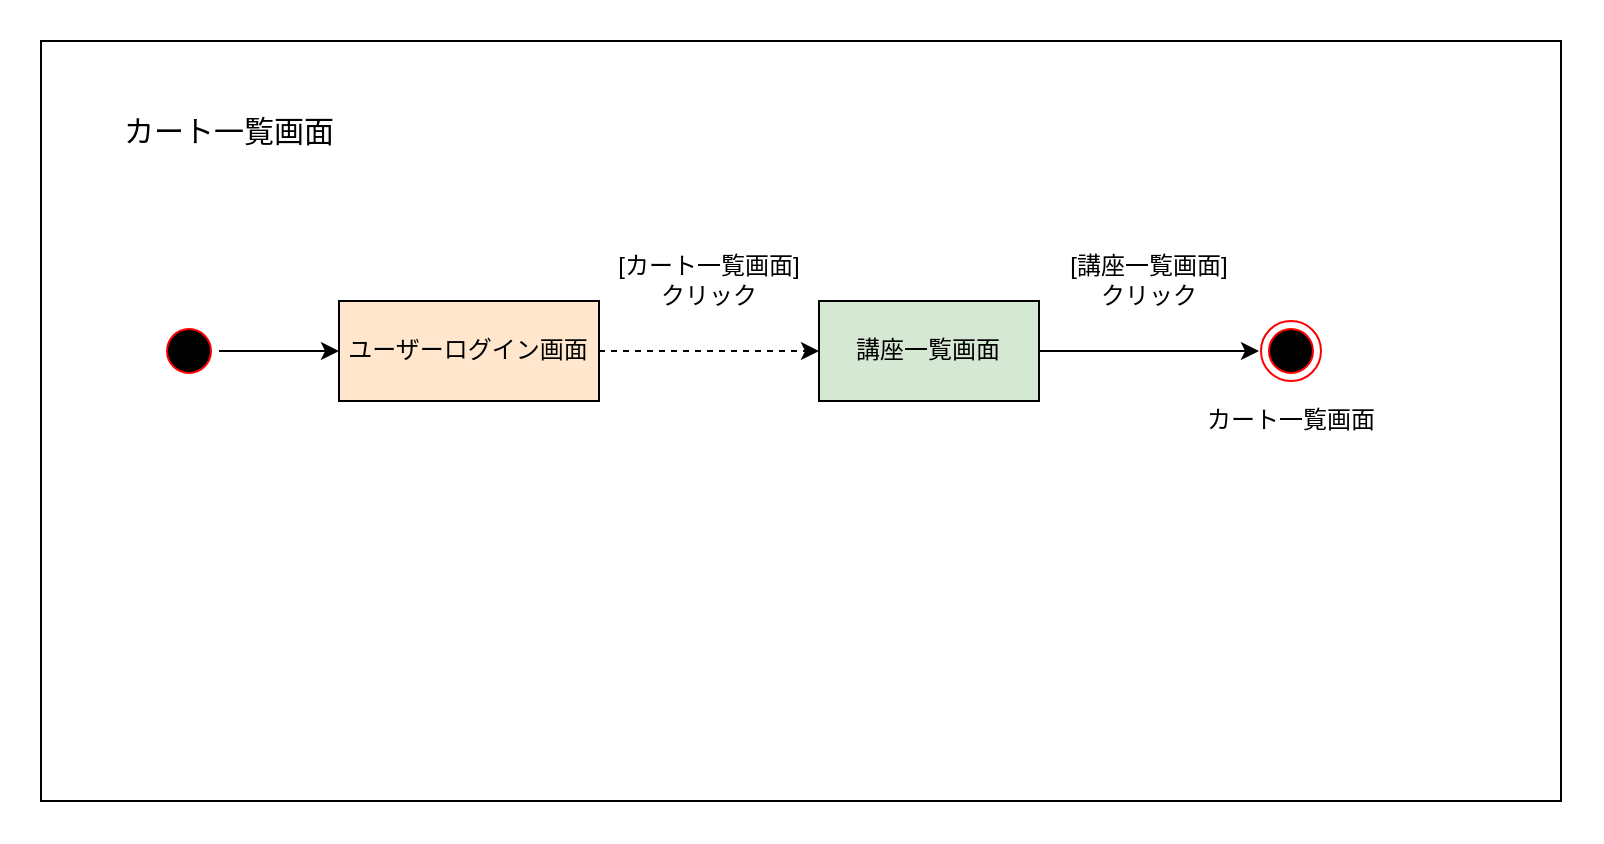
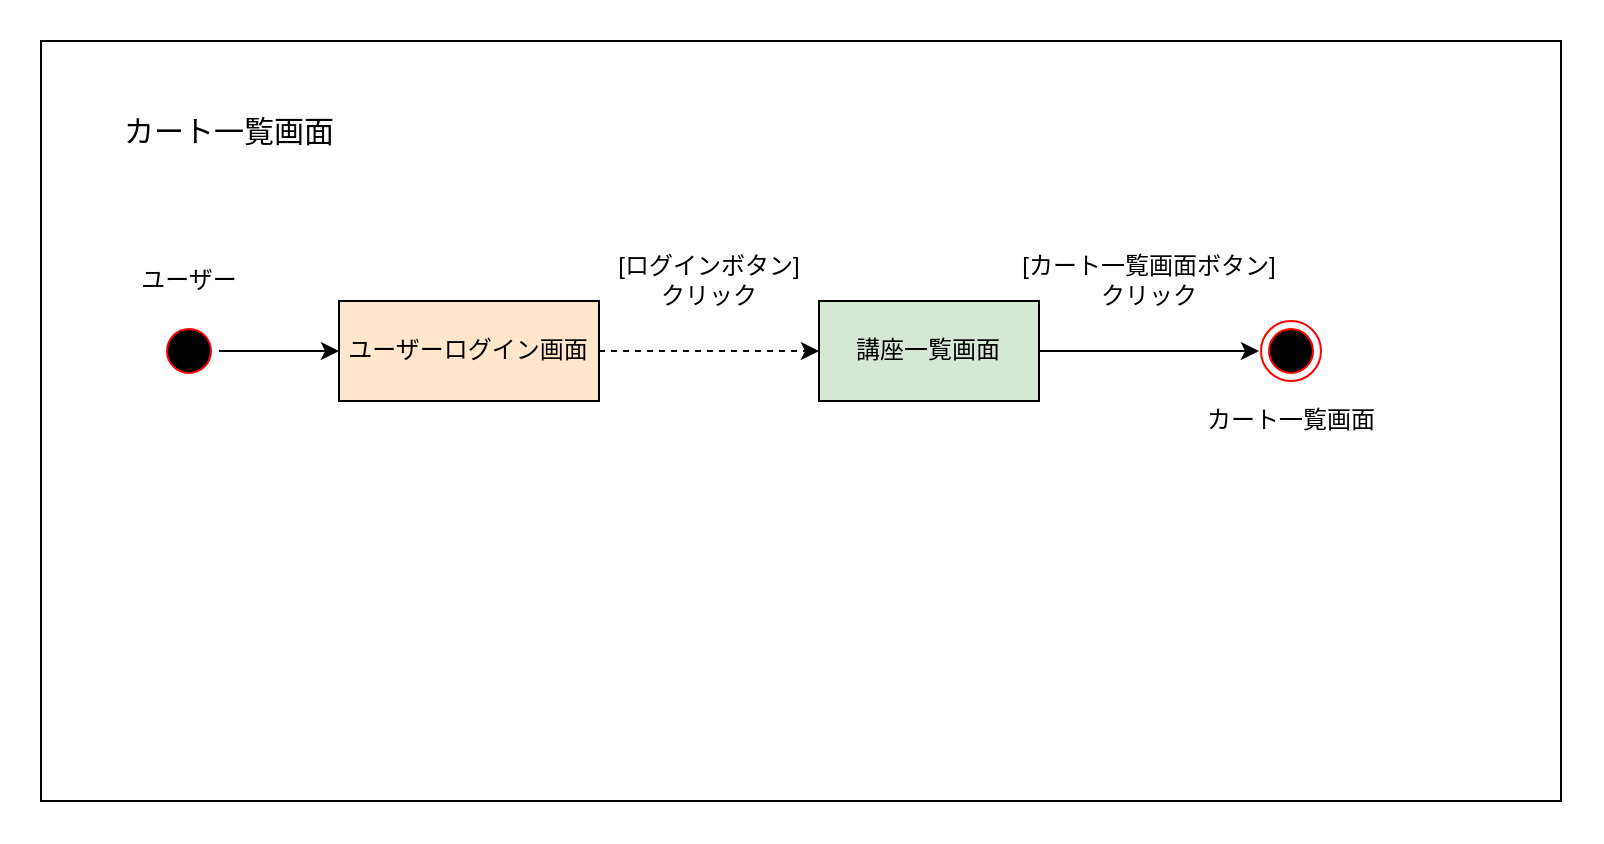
+ <mxCell id="12" value="ユーザー" style="text;html=1;align=center;verticalAlign=middle;resizable=0;points=[];autosize=1;strokeColor=none;fillColor=none;" parent="1" vertex="1"><mxGeometry x="59" y="125" width="70" height="30" as="geometry" /></mxCell>
- <mxCell id="8" value="[カート一覧画面]&lt;br&gt;クリック" style="text;html=1;align=center;verticalAlign=middle;resizable=0;points=[];autosize=1;strokeColor=none;fillColor=none;" parent="1" vertex="1"><mxGeometry x="299" y="120" width="110" height="40" as="geometry" /></mxCell>
+ <mxCell id="8" value="[ログインボタン]&lt;br&gt;クリック" style="text;html=1;align=center;verticalAlign=middle;resizable=0;points=[];autosize=1;strokeColor=none;fillColor=none;" parent="1" vertex="1"><mxGeometry x="299" y="120" width="110" height="40" as="geometry" /></mxCell>
- <mxCell id="11" value="[講座一覧画面]&lt;br&gt;クリック" style="text;html=1;align=center;verticalAlign=middle;resizable=0;points=[];autosize=1;strokeColor=none;fillColor=none;" parent="1" vertex="1"><mxGeometry x="499" y="120" width="150" height="40" as="geometry" /></mxCell>
+ <mxCell id="11" value="[カート一覧画面ボタン]&lt;br&gt;クリック" style="text;html=1;align=center;verticalAlign=middle;resizable=0;points=[];autosize=1;strokeColor=none;fillColor=none;" parent="1" vertex="1"><mxGeometry x="499" y="120" width="150" height="40" as="geometry" /></mxCell>
